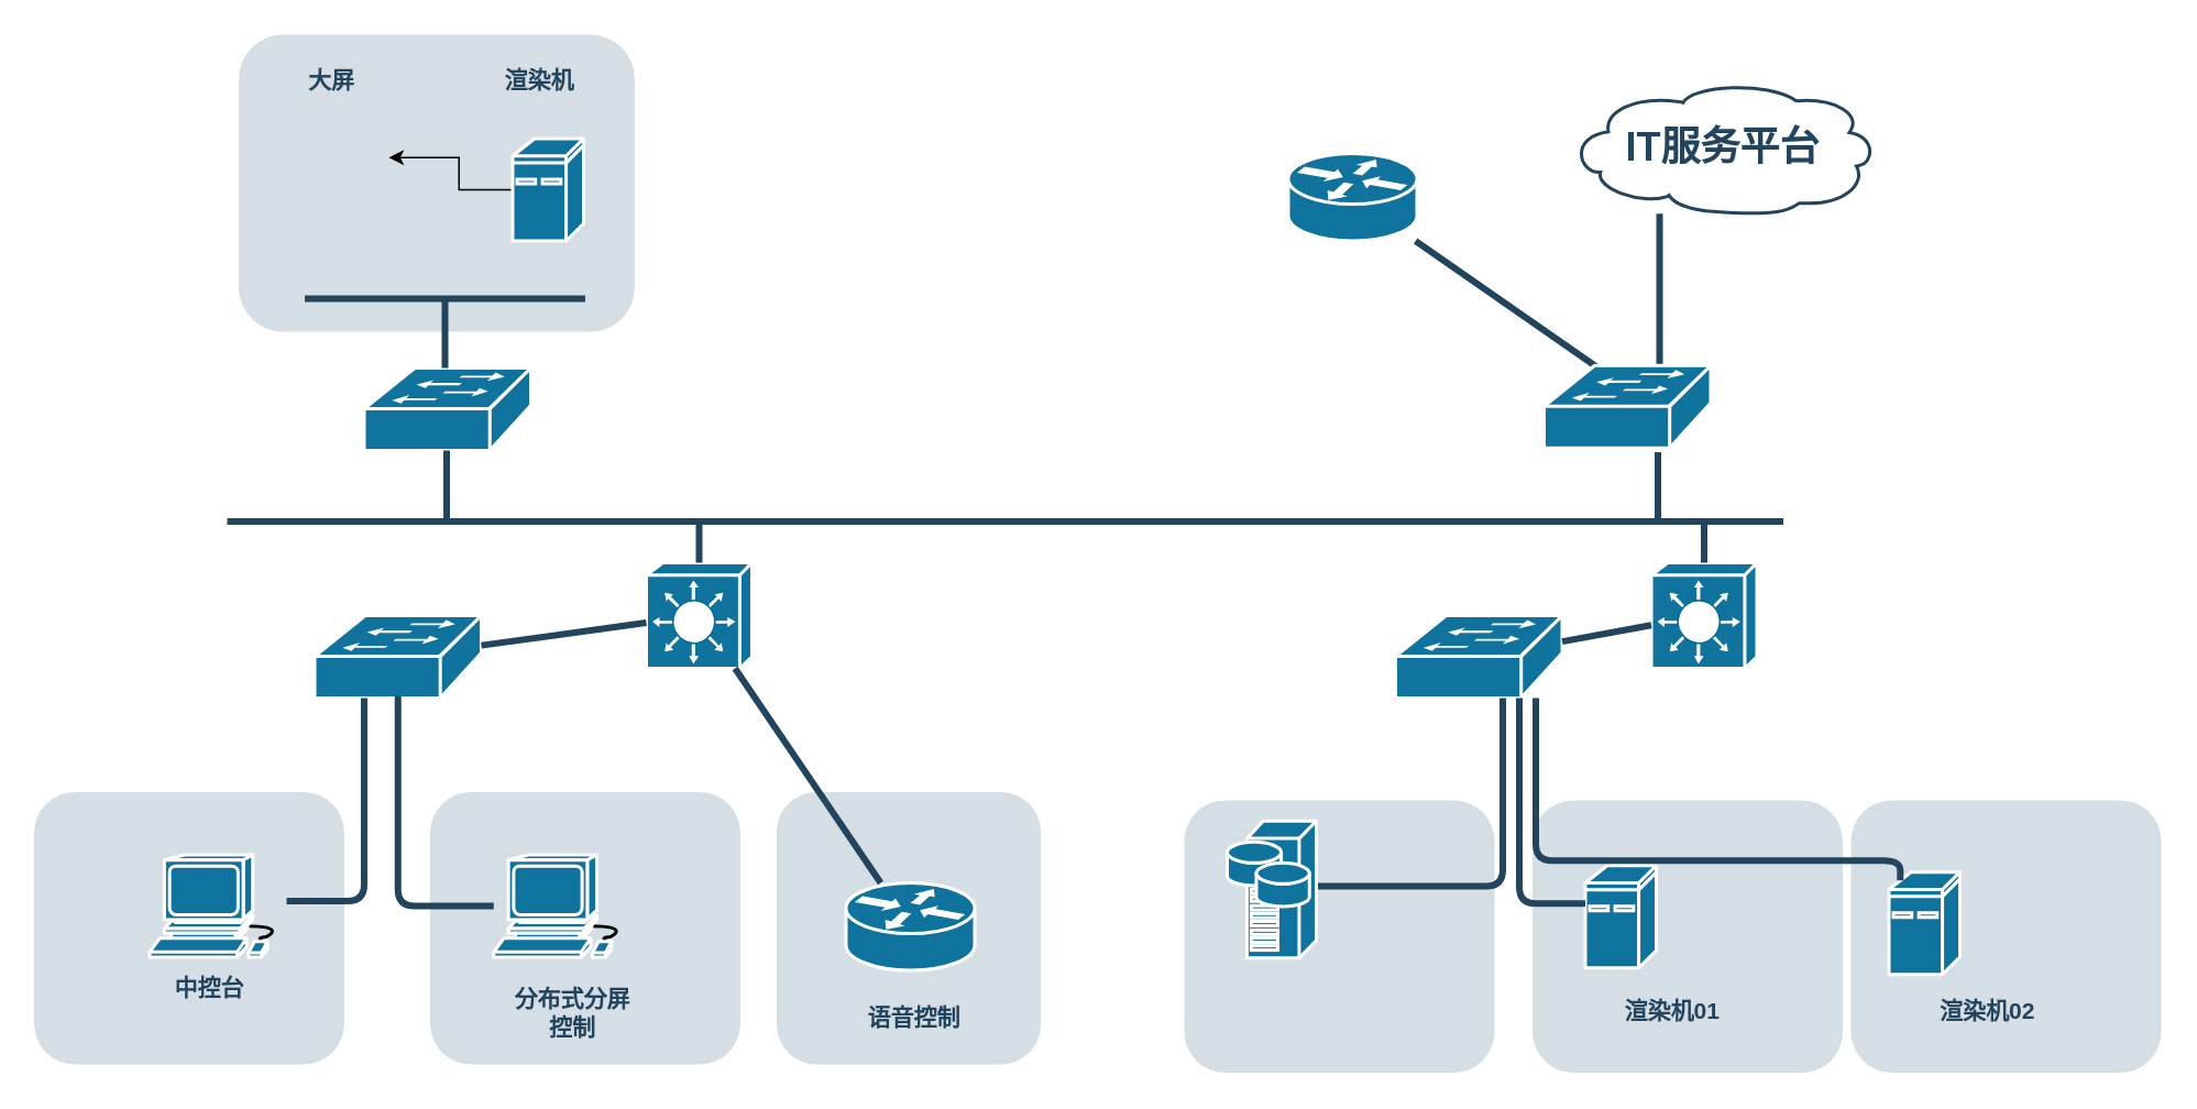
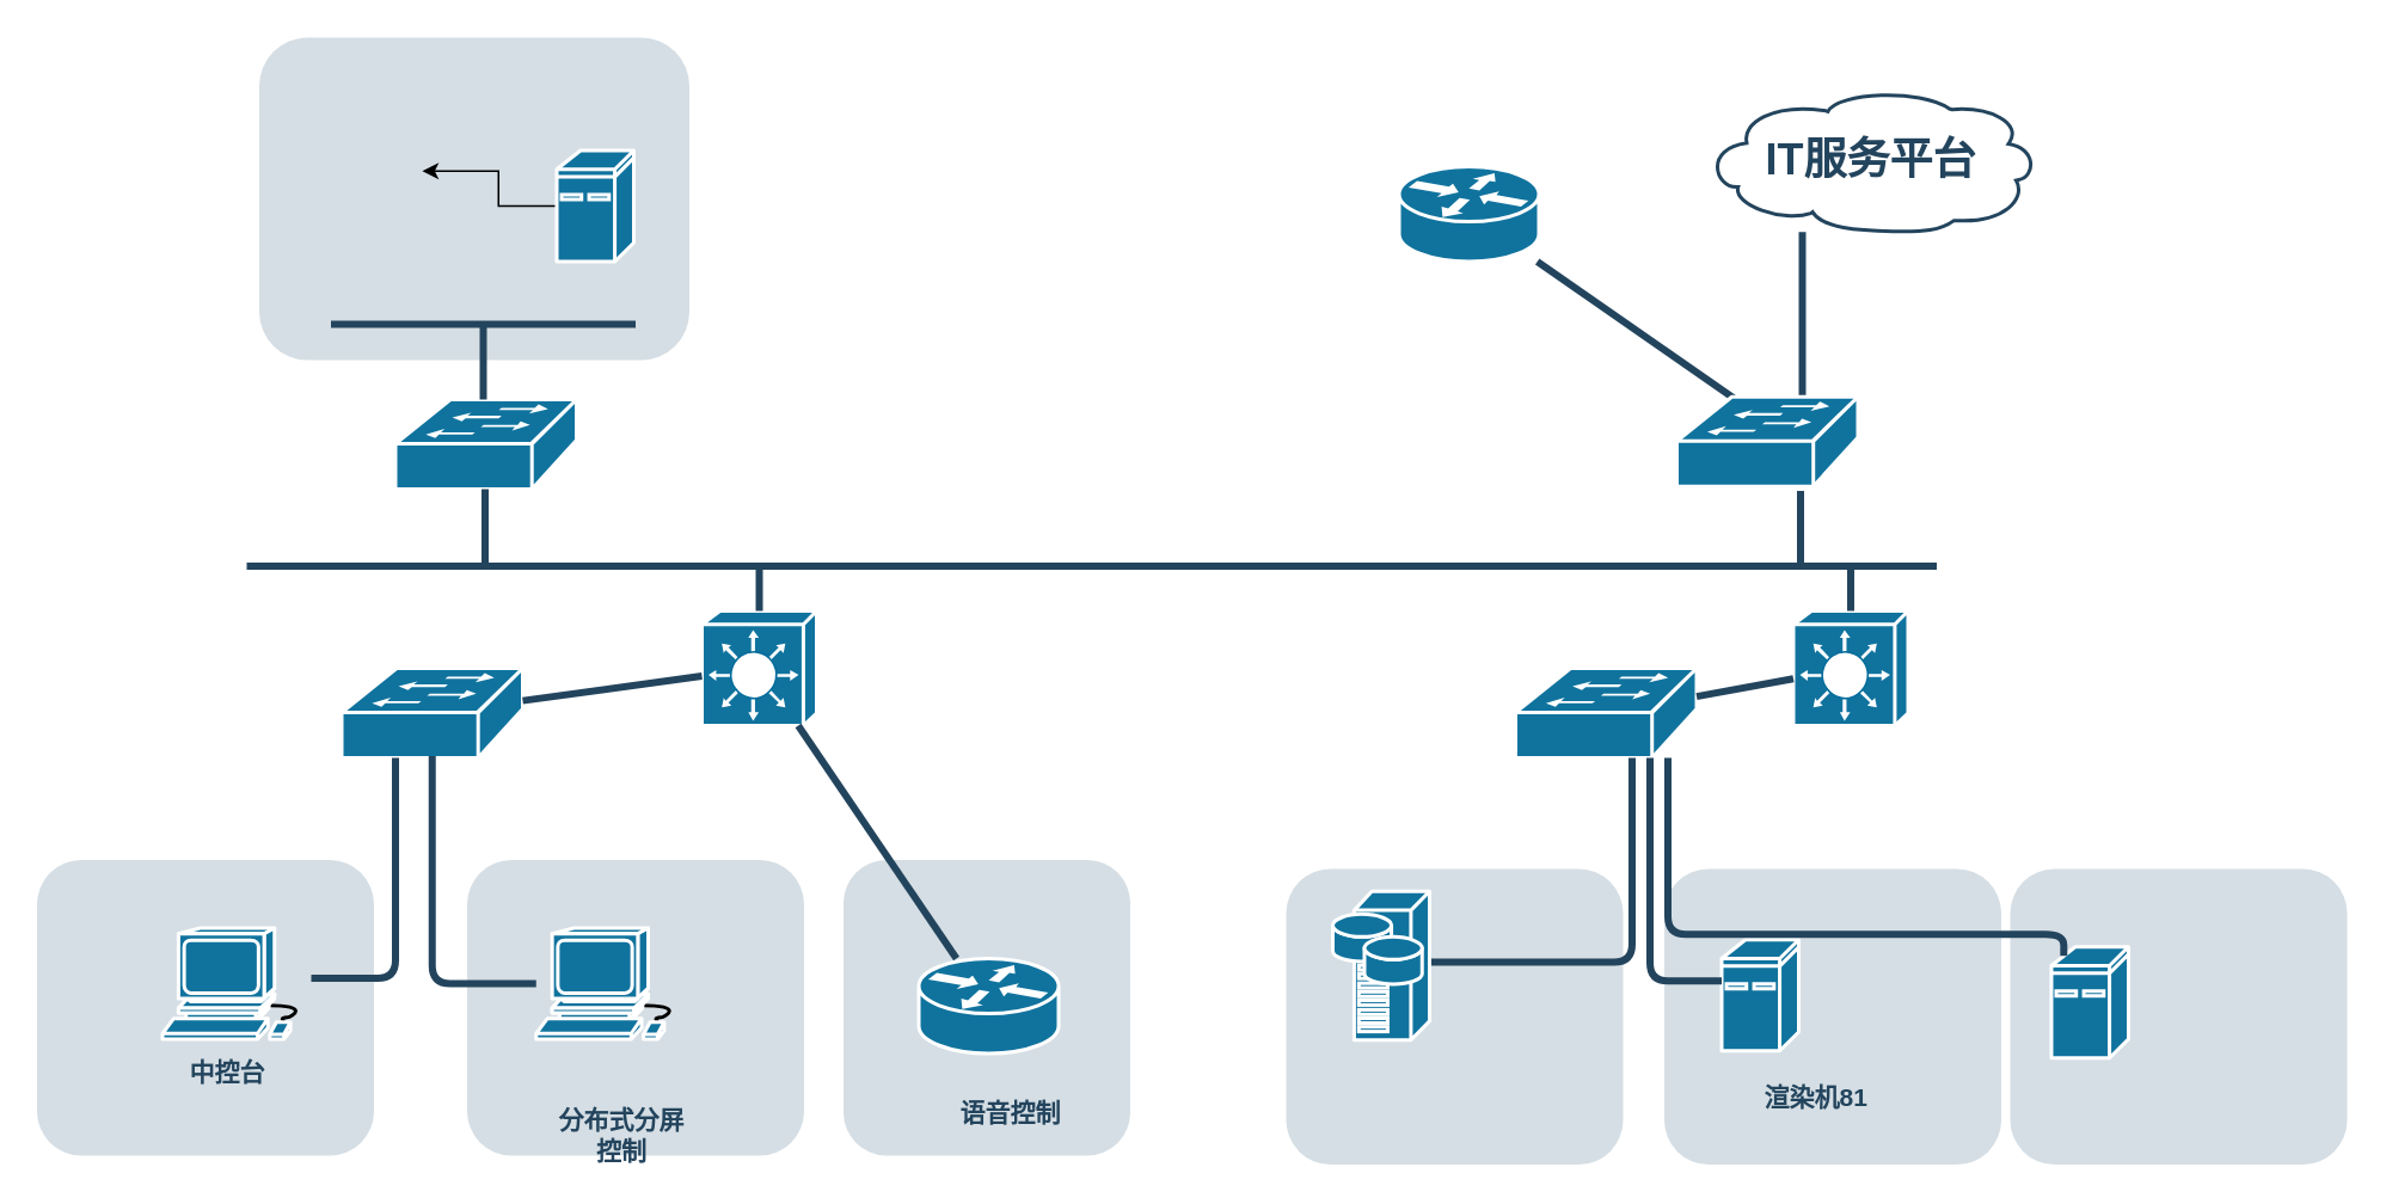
- <mxCell id="30" value="&lt;font color=&quot;#23445d&quot;&gt;大屏&lt;/font&gt;" style="rounded=1;whiteSpace=wrap;html=1;strokeColor=none;fillColor=none;fontSize=14;fontColor=#742B21;align=center;fontStyle=1" vertex="1" parent="1"><mxGeometry x="165" y="38.5" width="71" height="19" as="geometry" /></mxCell>
- <mxCell id="49" value="&lt;font color=&quot;#23445d&quot;&gt;渲染机&lt;/font&gt;" style="rounded=1;whiteSpace=wrap;html=1;strokeColor=none;fillColor=none;fontSize=14;fontColor=#742B21;align=center;fontStyle=1" vertex="1" parent="1"><mxGeometry x="291" y="38.5" width="71" height="19" as="geometry" /></mxCell>
- <mxCell id="38" value="渲染机01" style="rounded=1;whiteSpace=wrap;html=1;strokeColor=none;fillColor=none;fontSize=14;fontColor=#23445D;align=center;fontStyle=1" vertex="1" parent="1"><mxGeometry x="974" y="602" width="78" height="20" as="geometry" /></mxCell>
+ <mxCell id="38" value="渲染机81" style="rounded=1;whiteSpace=wrap;html=1;strokeColor=none;fillColor=none;fontSize=14;fontColor=#23445D;align=center;fontStyle=1" vertex="1" parent="1"><mxGeometry x="974" y="602" width="78" height="20" as="geometry" /></mxCell>
- <mxCell id="40" value="渲染机02" style="rounded=1;whiteSpace=wrap;html=1;strokeColor=none;fillColor=none;fontSize=14;fontColor=#23445D;align=center;fontStyle=1" vertex="1" parent="1"><mxGeometry x="1165" y="602" width="78" height="20" as="geometry" /></mxCell>
- <mxCell id="4" value="&lt;font color=&quot;#23445d&quot;&gt;分布式分屏控制&lt;/font&gt;" style="rounded=1;whiteSpace=wrap;html=1;strokeColor=none;fillColor=none;fontSize=14;fontColor=#742B21;align=center;fontStyle=1" vertex="1" parent="1"><mxGeometry x="310" y="603" width="73" height="19" as="geometry" /></mxCell>
+ <mxCell id="4" value="&lt;font color=&quot;#23445d&quot;&gt;分布式分屏控制&lt;/font&gt;" style="rounded=1;whiteSpace=wrap;html=1;strokeColor=none;fillColor=none;fontSize=14;fontColor=#742B21;align=center;fontStyle=1" vertex="1" parent="1"><mxGeometry x="310" y="623" width="73" height="19" as="geometry" /></mxCell>
- <mxCell id="31" value="&lt;font color=&quot;#23445d&quot;&gt;语音控制&lt;/font&gt;" style="rounded=1;whiteSpace=wrap;html=1;strokeColor=none;fillColor=none;fontSize=14;fontColor=#742B21;align=center;fontStyle=1" vertex="1" parent="1"><mxGeometry x="498.5" y="606.5" width="109" height="19" as="geometry" /></mxCell>
+ <mxCell id="31" value="&lt;font color=&quot;#23445d&quot;&gt;语音控制&lt;/font&gt;" style="rounded=1;whiteSpace=wrap;html=1;strokeColor=none;fillColor=none;fontSize=14;fontColor=#742B21;align=center;fontStyle=1" vertex="1" parent="1"><mxGeometry x="508.5" y="611.5" width="109" height="19" as="geometry" /></mxCell>
